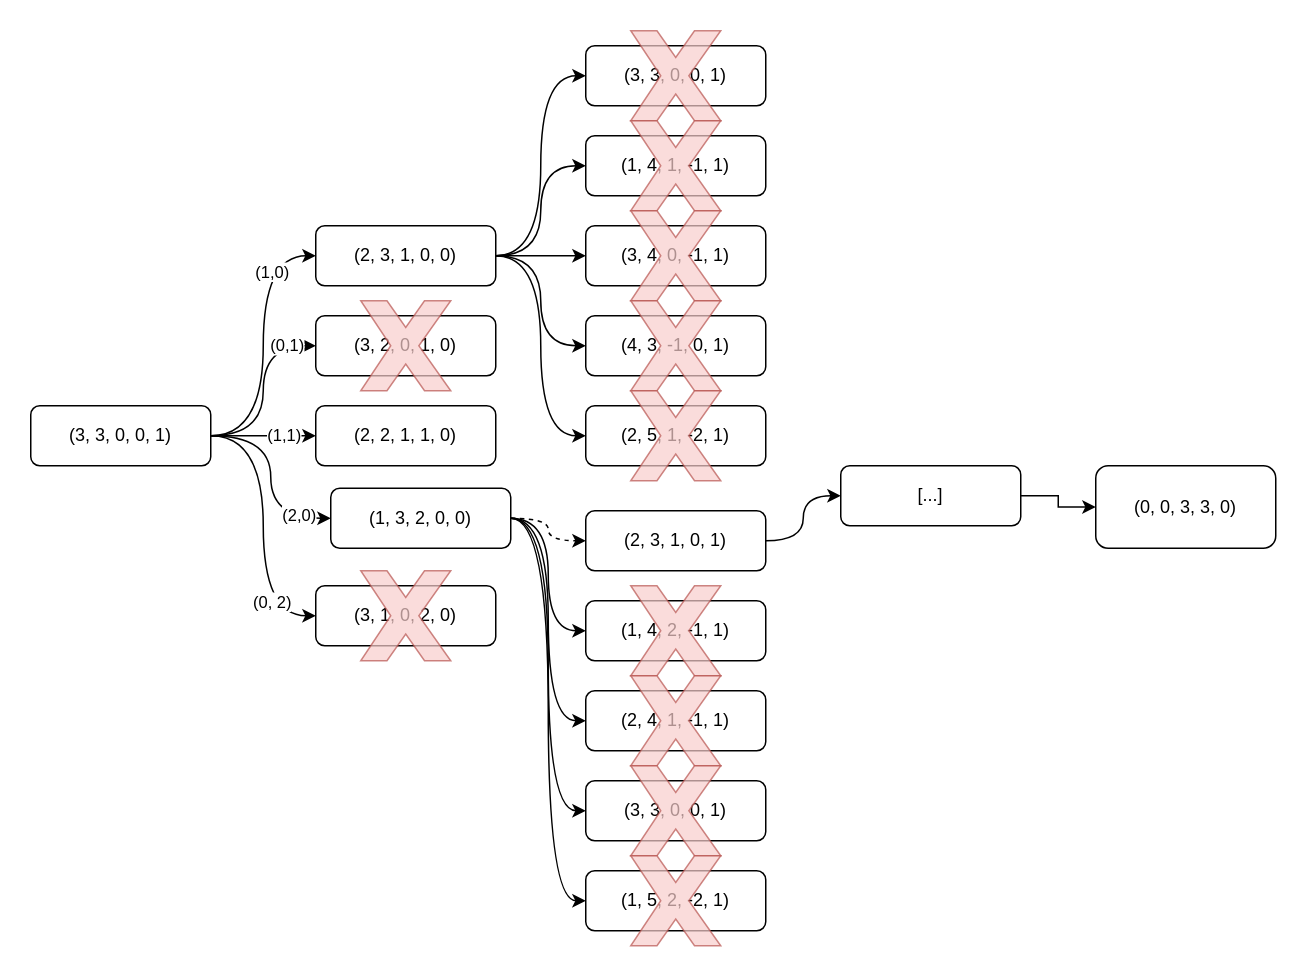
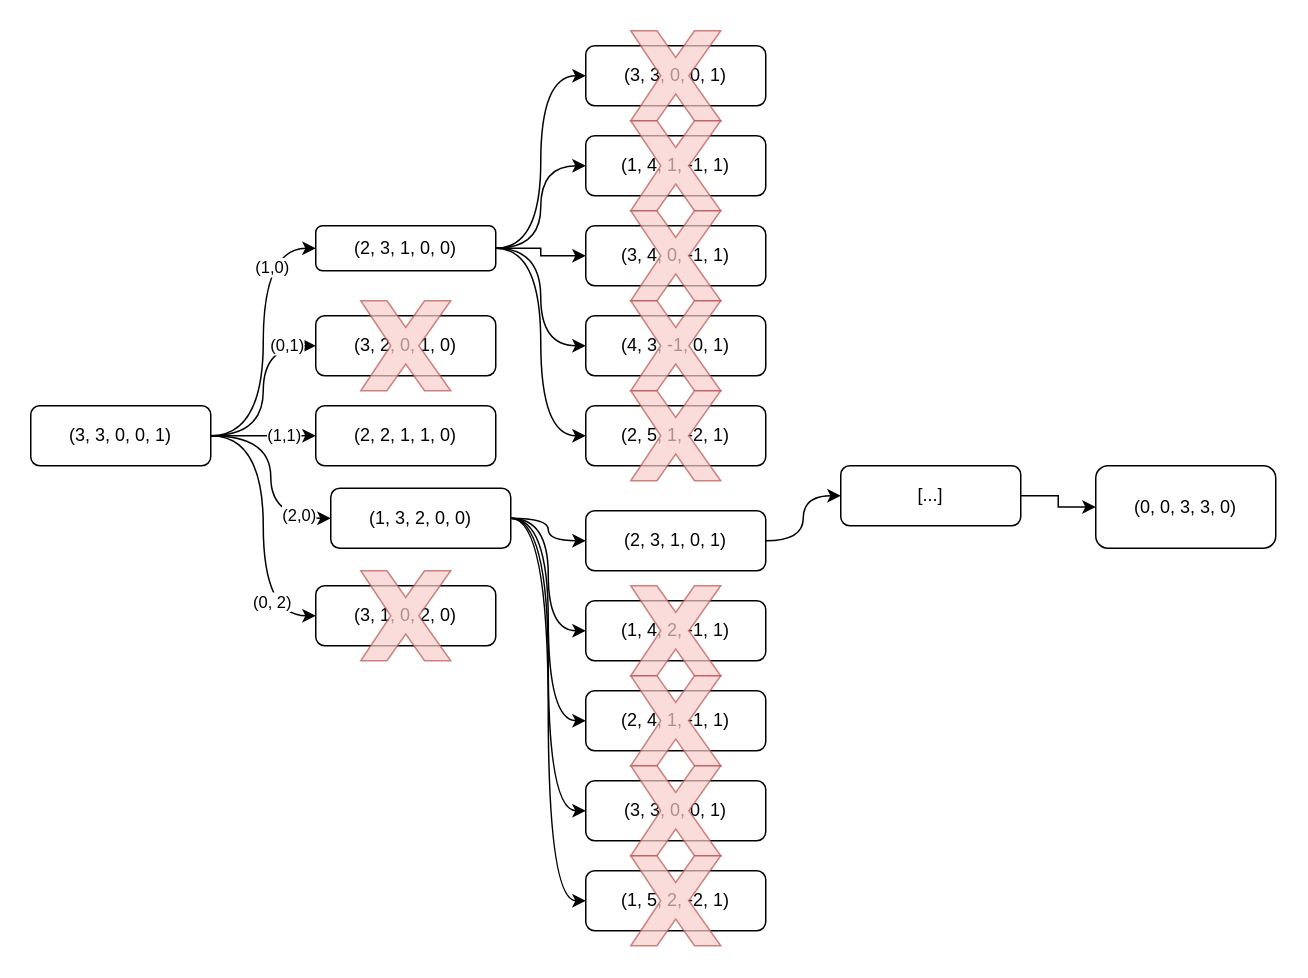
- <mxCell id="18" value="(2, 3, 1, 0, 0)" style="rounded=1;whiteSpace=wrap;html=1;" vertex="1" parent="1"><mxGeometry x="210" y="150" width="120" height="40" as="geometry" /></mxCell>
+ <mxCell id="18" value="(2, 3, 1, 0, 0)" style="rounded=1;whiteSpace=wrap;html=1;" vertex="1" parent="1"><mxGeometry x="210" y="150" width="120" height="30" as="geometry" /></mxCell>
- <mxCell id="21" style="edgeStyle=orthogonalEdgeStyle;orthogonalLoop=1;jettySize=auto;html=1;exitX=1;exitY=0.5;exitDx=0;exitDy=0;entryX=0;entryY=0.5;entryDx=0;entryDy=0;curved=1;dashed=1;" edge="1" parent="1" source="26" target="41"><mxGeometry relative="1" as="geometry" /></mxCell>
+ <mxCell id="21" style="edgeStyle=orthogonalEdgeStyle;orthogonalLoop=1;jettySize=auto;html=1;exitX=1;exitY=0.5;exitDx=0;exitDy=0;entryX=0;entryY=0.5;entryDx=0;entryDy=0;curved=1;" edge="1" parent="1" source="26" target="41"><mxGeometry relative="1" as="geometry" /></mxCell>
